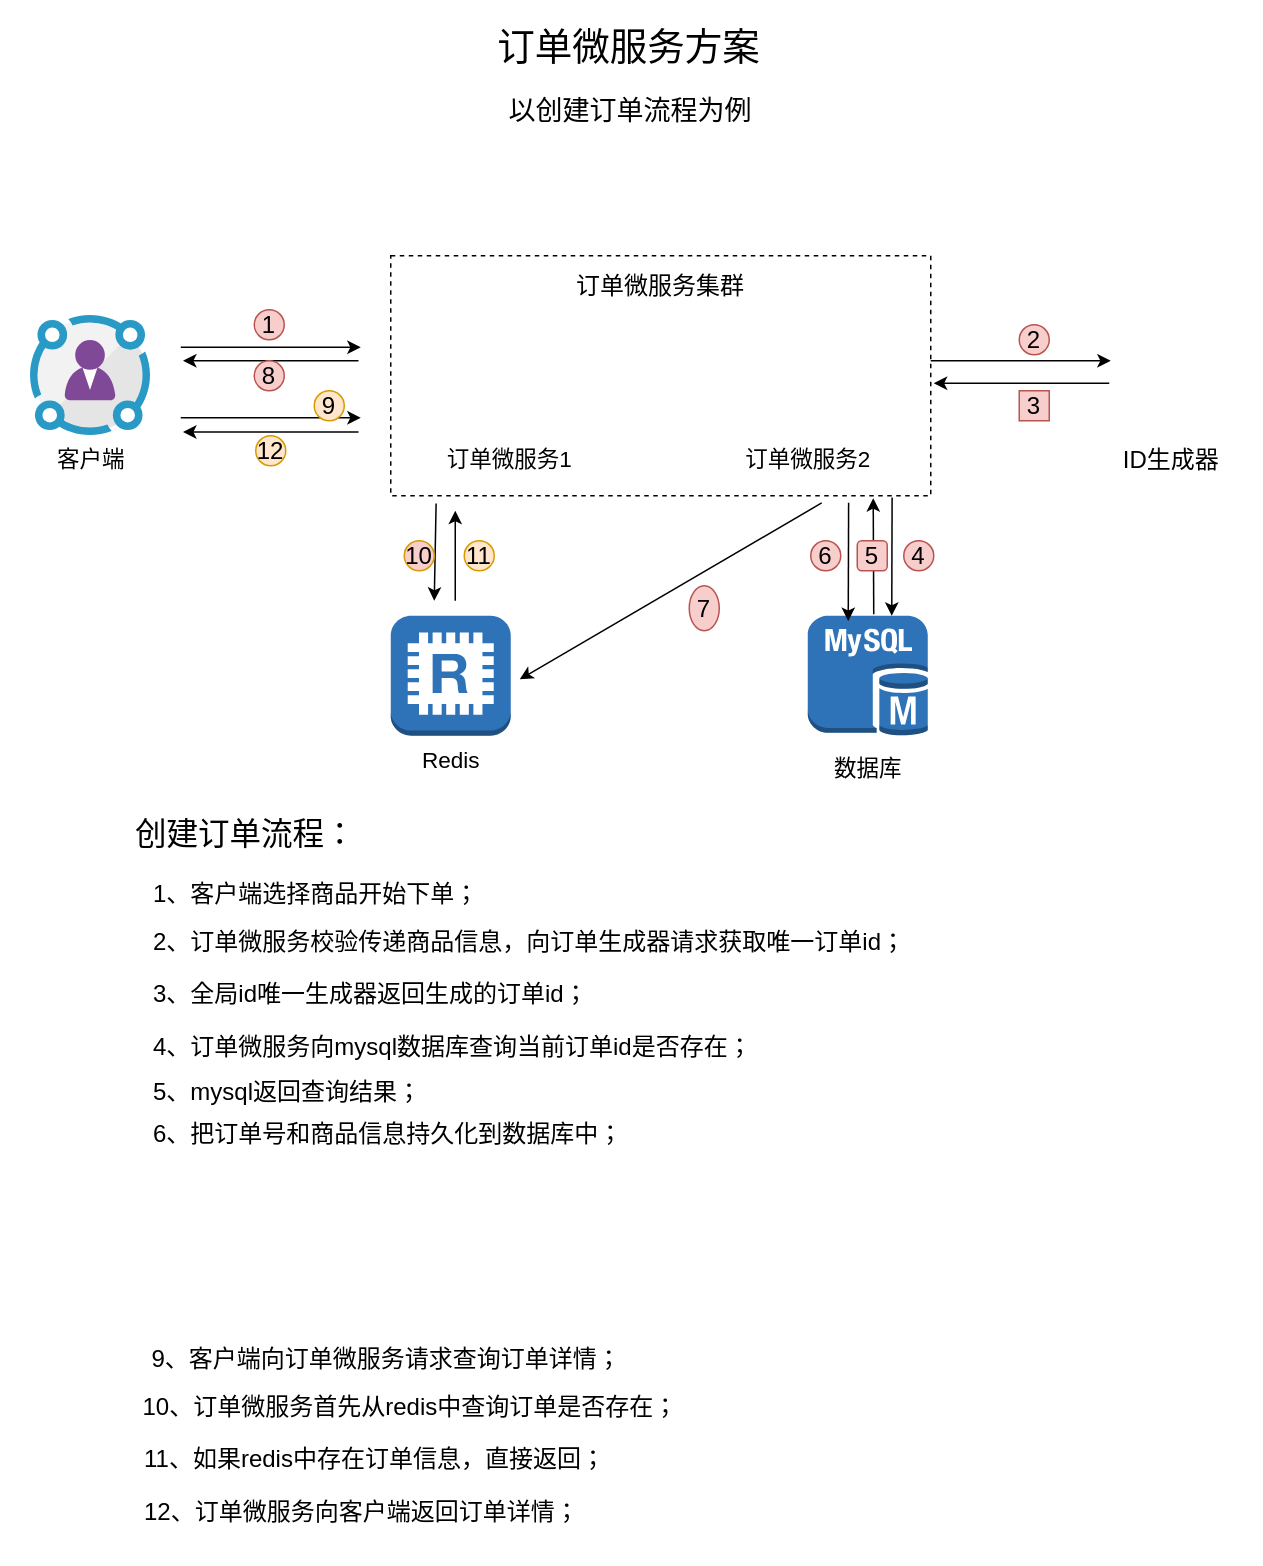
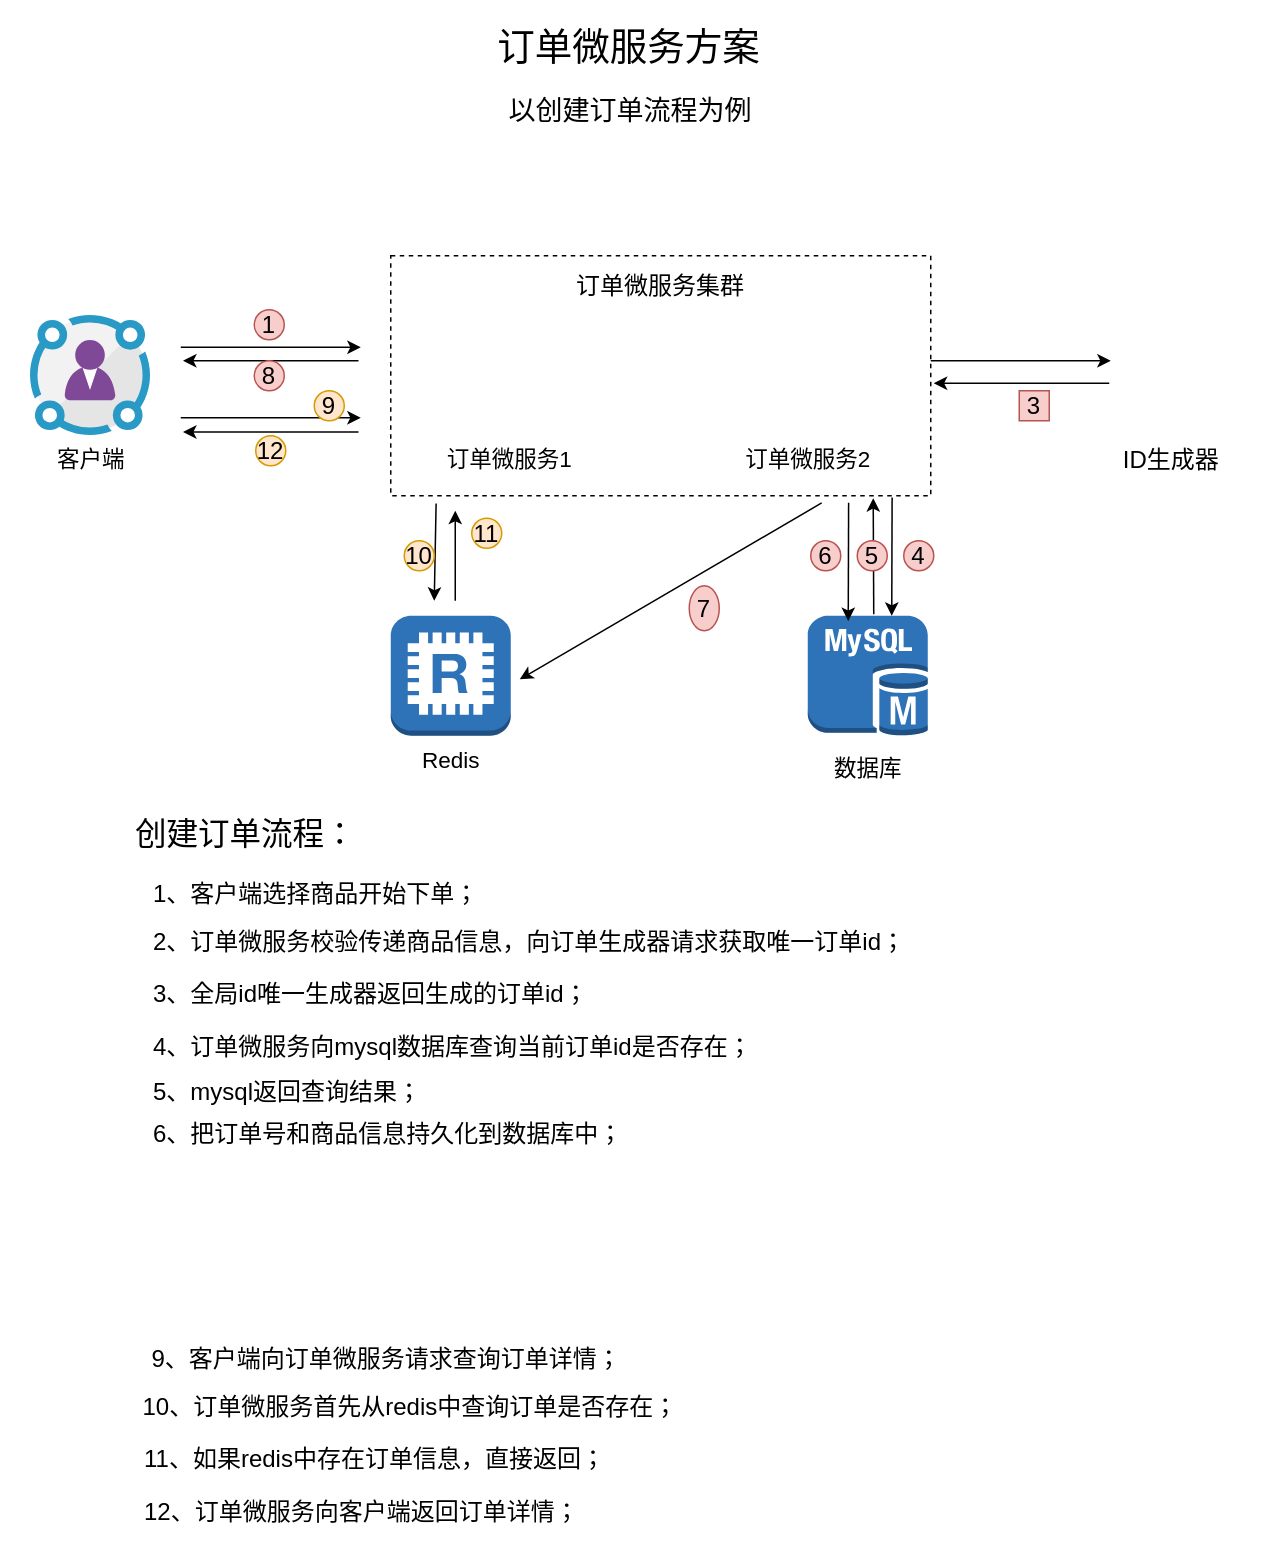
- <mxCell id="20" value="2" style="ellipse;whiteSpace=wrap;html=1;aspect=fixed;fillColor=#f8cecc;fontSize=16;strokeColor=#b85450;" vertex="1" parent="1"><mxGeometry x="679" y="216" width="20" height="20" as="geometry" /></mxCell>
- <mxCell id="27" value="10" style="ellipse;whiteSpace=wrap;html=1;aspect=fixed;fillColor=#f8cecc;fontSize=16;strokeColor=#d79b00;" vertex="1" parent="1"><mxGeometry x="269" y="360" width="20" height="20" as="geometry" /></mxCell>
+ <mxCell id="27" value="10" style="ellipse;whiteSpace=wrap;html=1;aspect=fixed;fillColor=#ffe6cc;fontSize=16;strokeColor=#d79b00;" vertex="1" parent="1"><mxGeometry x="269" y="360" width="20" height="20" as="geometry" /></mxCell>
- <mxCell id="28" value="11" style="ellipse;whiteSpace=wrap;html=1;aspect=fixed;fillColor=#ffe6cc;fontSize=16;strokeColor=#d79b00;" vertex="1" parent="1"><mxGeometry x="309" y="360" width="20" height="20" as="geometry" /></mxCell>
+ <mxCell id="28" value="11" style="ellipse;whiteSpace=wrap;html=1;aspect=fixed;fillColor=#ffe6cc;fontSize=16;strokeColor=#d79b00;" vertex="1" parent="1"><mxGeometry x="314" y="345" width="20" height="20" as="geometry" /></mxCell>
- <mxCell id="36" value="5" style="whiteSpace=wrap;html=1;aspect=fixed;fillColor=#f8cecc;fontSize=16;strokeColor=#b85450;rounded=1;" vertex="1" parent="1"><mxGeometry x="571" y="360" width="20" height="20" as="geometry" /></mxCell>
+ <mxCell id="36" value="5" style="ellipse;whiteSpace=wrap;html=1;aspect=fixed;fillColor=#f8cecc;fontSize=16;strokeColor=#b85450;" vertex="1" parent="1"><mxGeometry x="571" y="360" width="20" height="20" as="geometry" /></mxCell>
